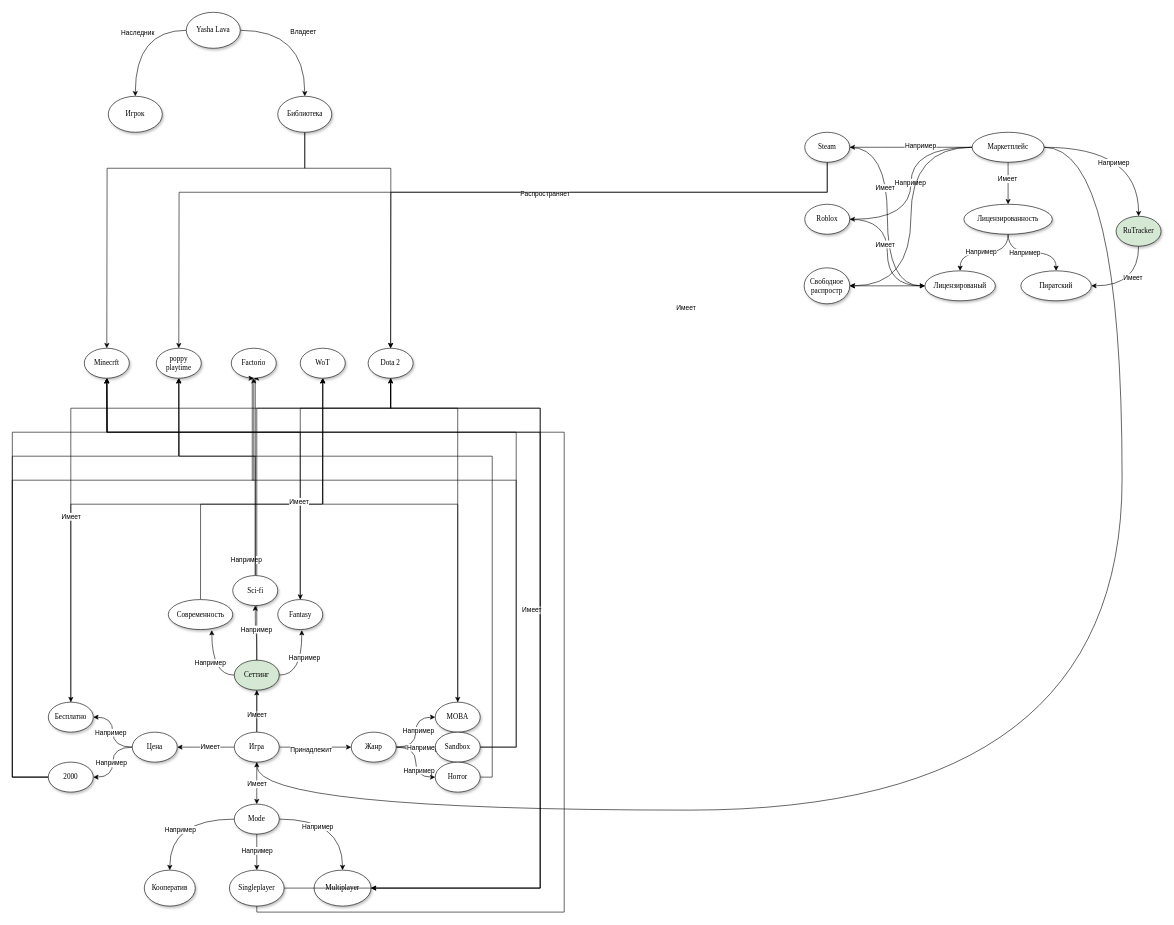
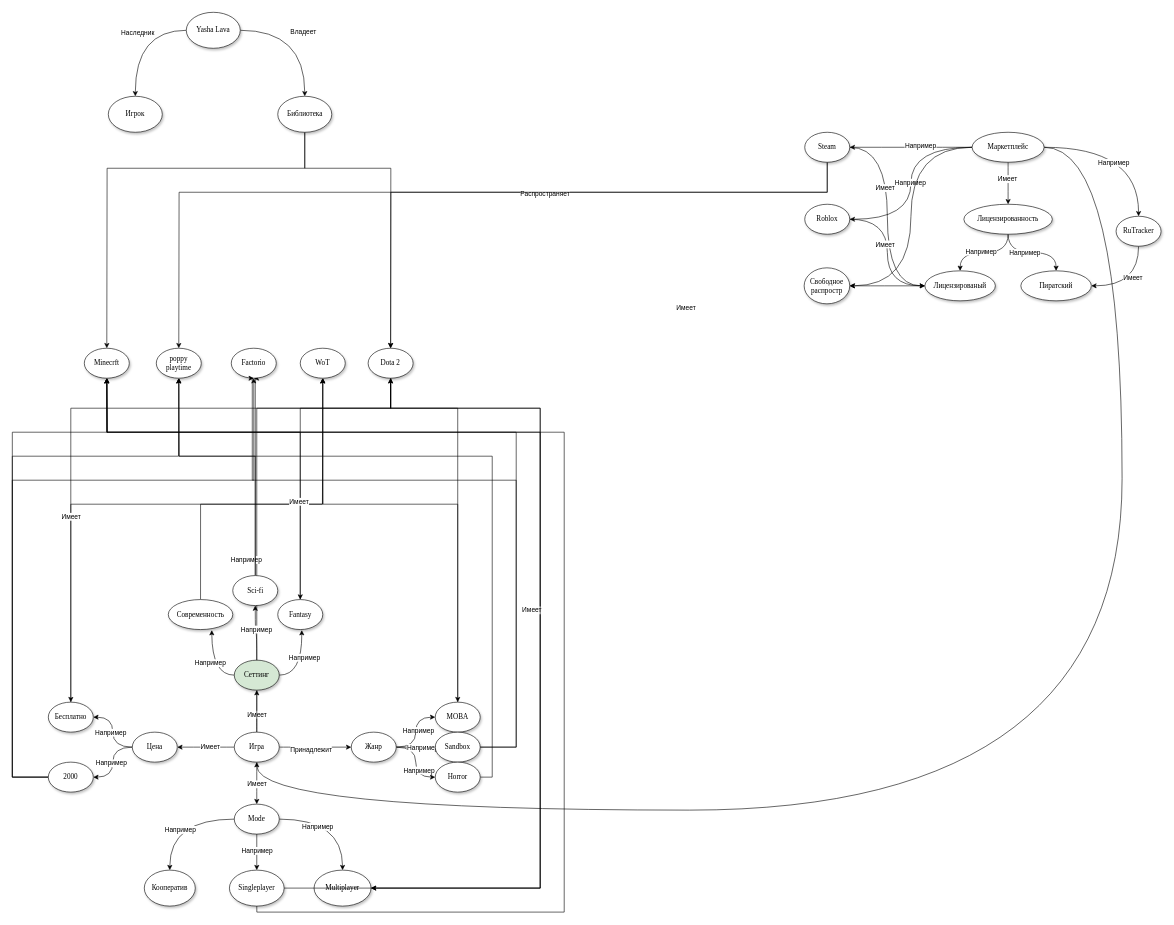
- <mxCell id="111" value="RuTracker" style="ellipse;whiteSpace=wrap;html=1;rounded=0;shadow=1;comic=0;labelBackgroundColor=none;strokeWidth=1;fontFamily=Verdana;fontSize=12;align=center;fillColor=#d5e8d4;" parent="1" vertex="1"><mxGeometry x="1860" y="360" width="75" height="50" as="geometry" /></mxCell>
+ <mxCell id="111" value="RuTracker" style="ellipse;whiteSpace=wrap;html=1;rounded=0;shadow=1;comic=0;labelBackgroundColor=none;strokeWidth=1;fontFamily=Verdana;fontSize=12;align=center;" parent="1" vertex="1"><mxGeometry x="1860" y="360" width="75" height="50" as="geometry" /></mxCell>
